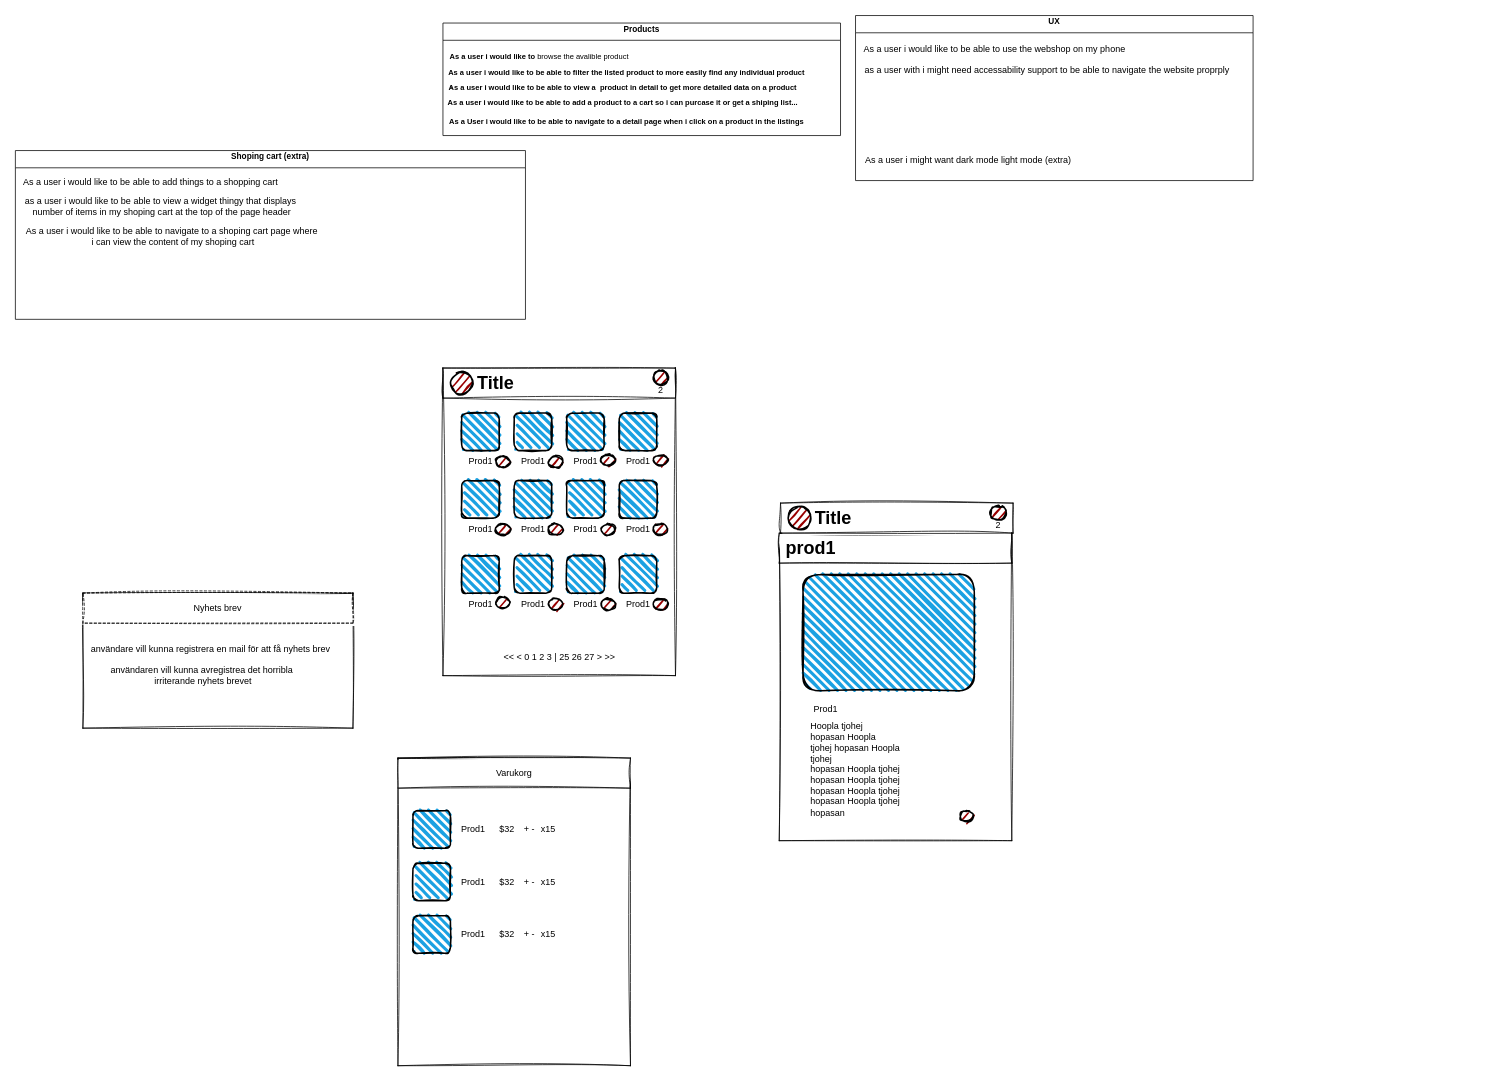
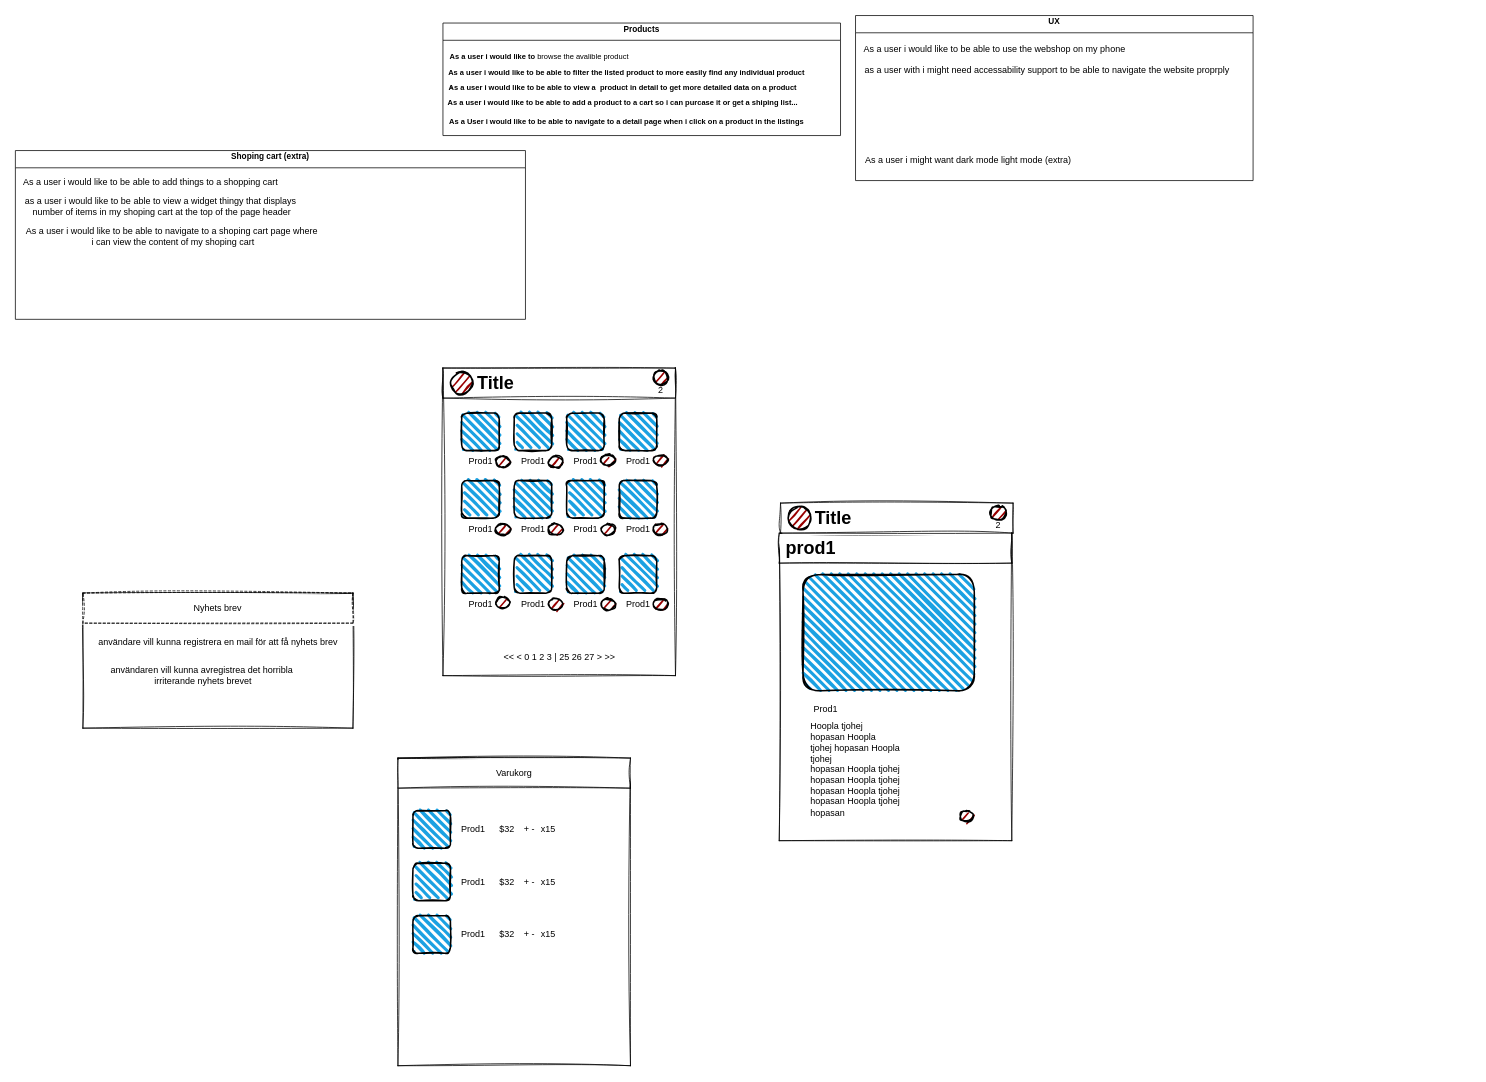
- <mxCell id="106" value="användare vill kunna registrera en mail för att få nyhets brev" style="text;html=1;align=center;verticalAlign=middle;resizable=0;points=[];autosize=1;strokeColor=none;fillColor=none;" vertex="1" parent="1"><mxGeometry x="110" y="850" width="340" height="30" as="geometry" /></mxCell>
+ <mxCell id="106" value="användare vill kunna registrera en mail för att få nyhets brev" style="text;html=1;align=center;verticalAlign=middle;resizable=0;points=[];autosize=1;strokeColor=none;fillColor=none;" vertex="1" parent="1"><mxGeometry x="120" y="840" width="340" height="30" as="geometry" /></mxCell>
